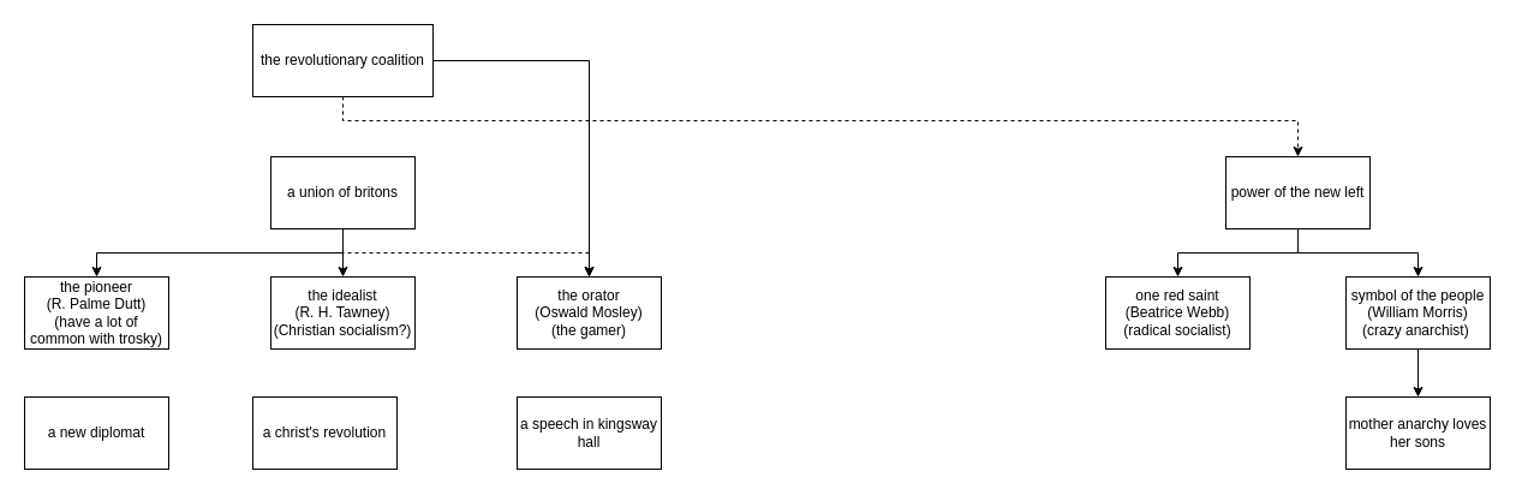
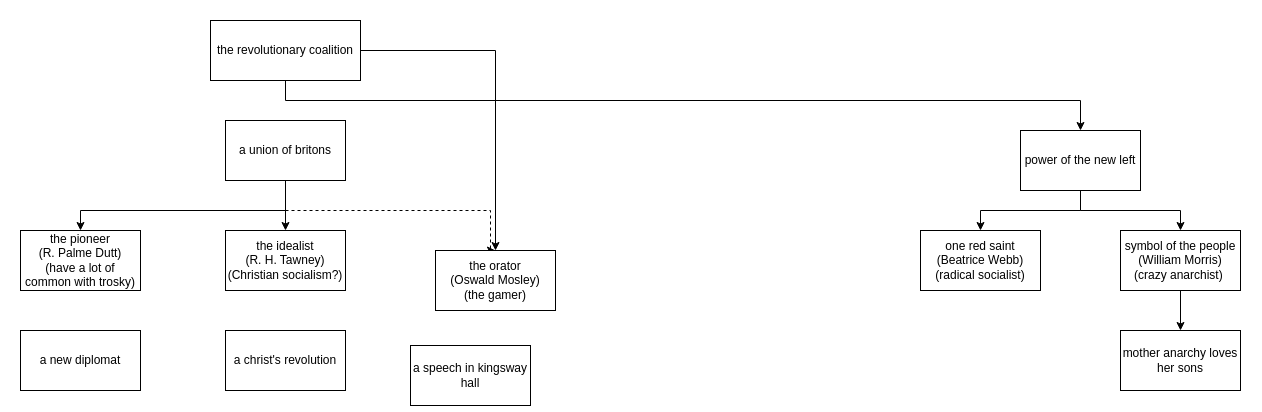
- <mxCell id="3" style="edgeStyle=orthogonalEdgeStyle;rounded=0;orthogonalLoop=1;jettySize=auto;html=1;entryX=0.5;entryY=0;entryDx=0;entryDy=0;dashed=1;" edge="1" parent="1" source="4" target="14"><mxGeometry relative="1" as="geometry"><Array as="points"><mxPoint x="285" y="100" /><mxPoint x="1080" y="100" /></Array></mxGeometry></mxCell>
+ <mxCell id="3" style="edgeStyle=orthogonalEdgeStyle;rounded=0;orthogonalLoop=1;jettySize=auto;html=1;entryX=0.5;entryY=0;entryDx=0;entryDy=0;" edge="1" parent="1" source="4" target="14"><mxGeometry relative="1" as="geometry"><Array as="points"><mxPoint x="285" y="100" /><mxPoint x="1080" y="100" /></Array></mxGeometry></mxCell>
- <mxCell id="8" value="a union of britons" style="rounded=0;whiteSpace=wrap;html=1;" vertex="1" parent="1"><mxGeometry x="225" y="130" width="120" height="60" as="geometry" /></mxCell>
+ <mxCell id="8" value="a union of britons" style="rounded=0;whiteSpace=wrap;html=1;" vertex="1" parent="1"><mxGeometry x="225" y="120" width="120" height="60" as="geometry" /></mxCell>
- <mxCell id="10" value="the orator&lt;br&gt;(Oswald Mosley)&lt;br&gt;(the gamer)" style="rounded=0;whiteSpace=wrap;html=1;" vertex="1" parent="1"><mxGeometry x="430" y="230" width="120" height="60" as="geometry" /></mxCell>
+ <mxCell id="10" value="the orator&lt;br&gt;(Oswald Mosley)&lt;br&gt;(the gamer)" style="rounded=0;whiteSpace=wrap;html=1;" vertex="1" parent="1"><mxGeometry x="435" y="250" width="120" height="60" as="geometry" /></mxCell>
- <mxCell id="20" value="a christ's revolution" style="rounded=0;whiteSpace=wrap;html=1;" vertex="1" parent="1"><mxGeometry x="210" y="330" width="120" height="60" as="geometry" /></mxCell>
+ <mxCell id="20" value="a christ's revolution" style="rounded=0;whiteSpace=wrap;html=1;" vertex="1" parent="1"><mxGeometry x="225" y="330" width="120" height="60" as="geometry" /></mxCell>
- <mxCell id="18" value="a speech in kingsway hall" style="rounded=0;whiteSpace=wrap;html=1;" vertex="1" parent="1"><mxGeometry x="430" y="330" width="120" height="60" as="geometry" /></mxCell>
+ <mxCell id="18" value="a speech in kingsway hall" style="rounded=0;whiteSpace=wrap;html=1;" vertex="1" parent="1"><mxGeometry x="410" y="345" width="120" height="60" as="geometry" /></mxCell>
